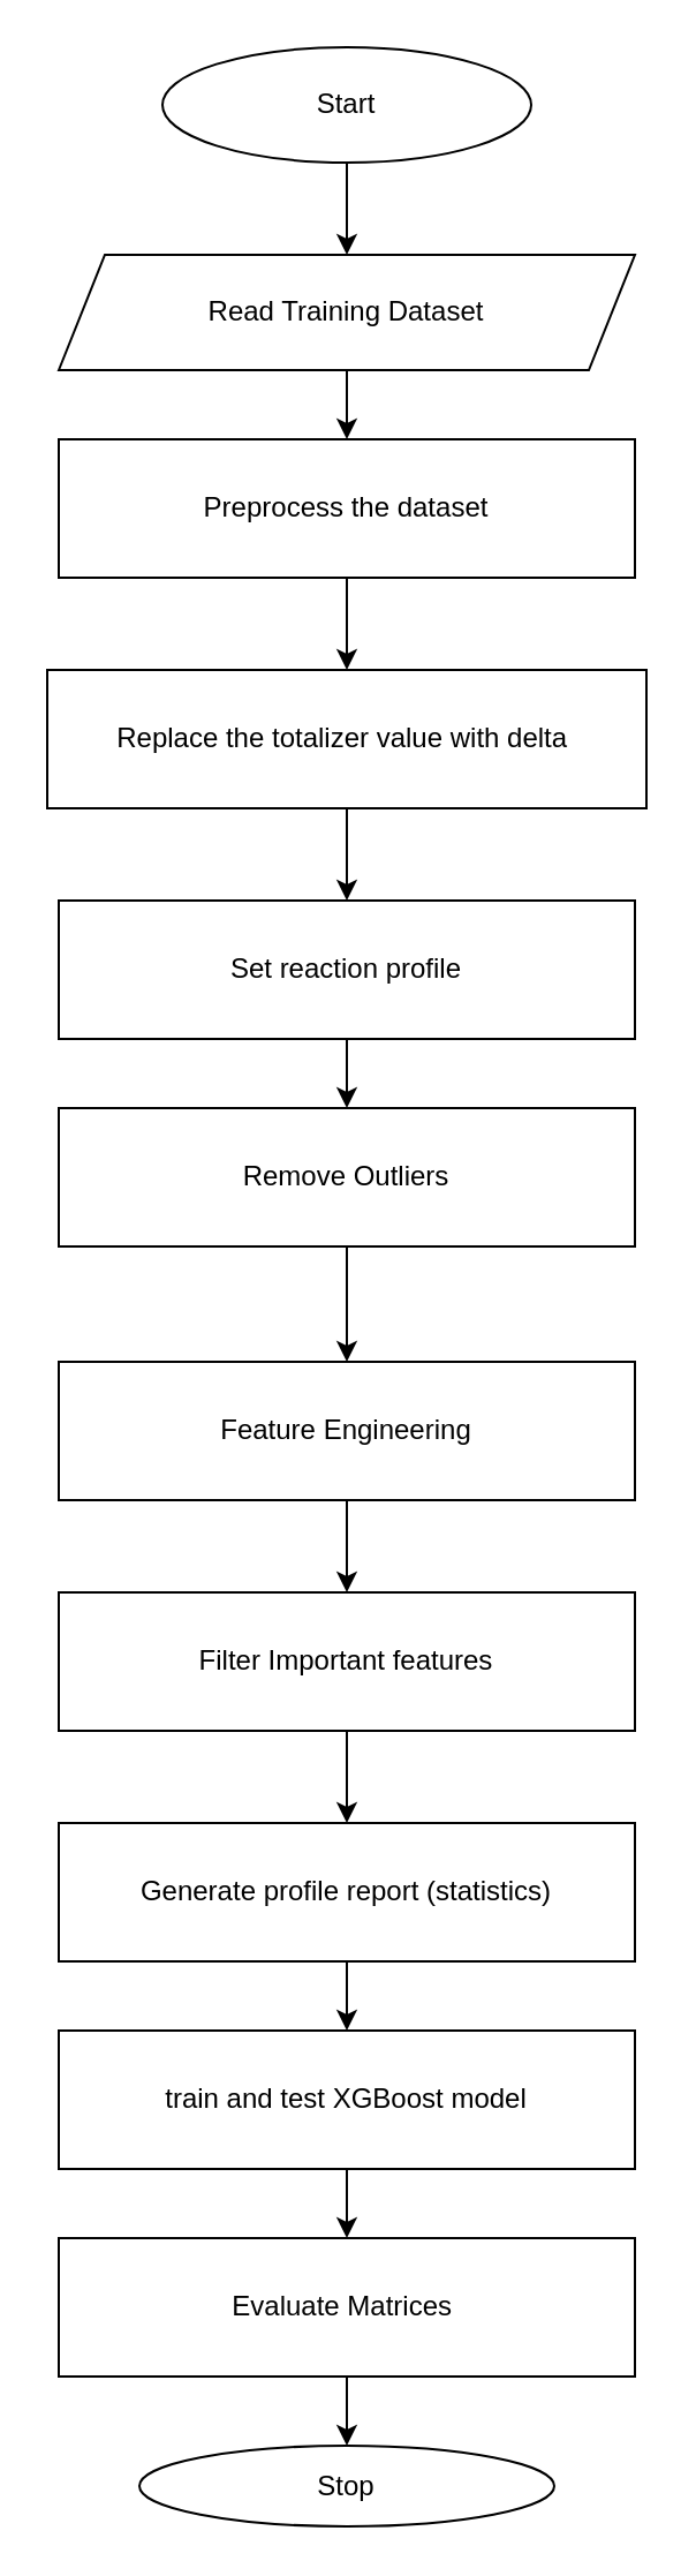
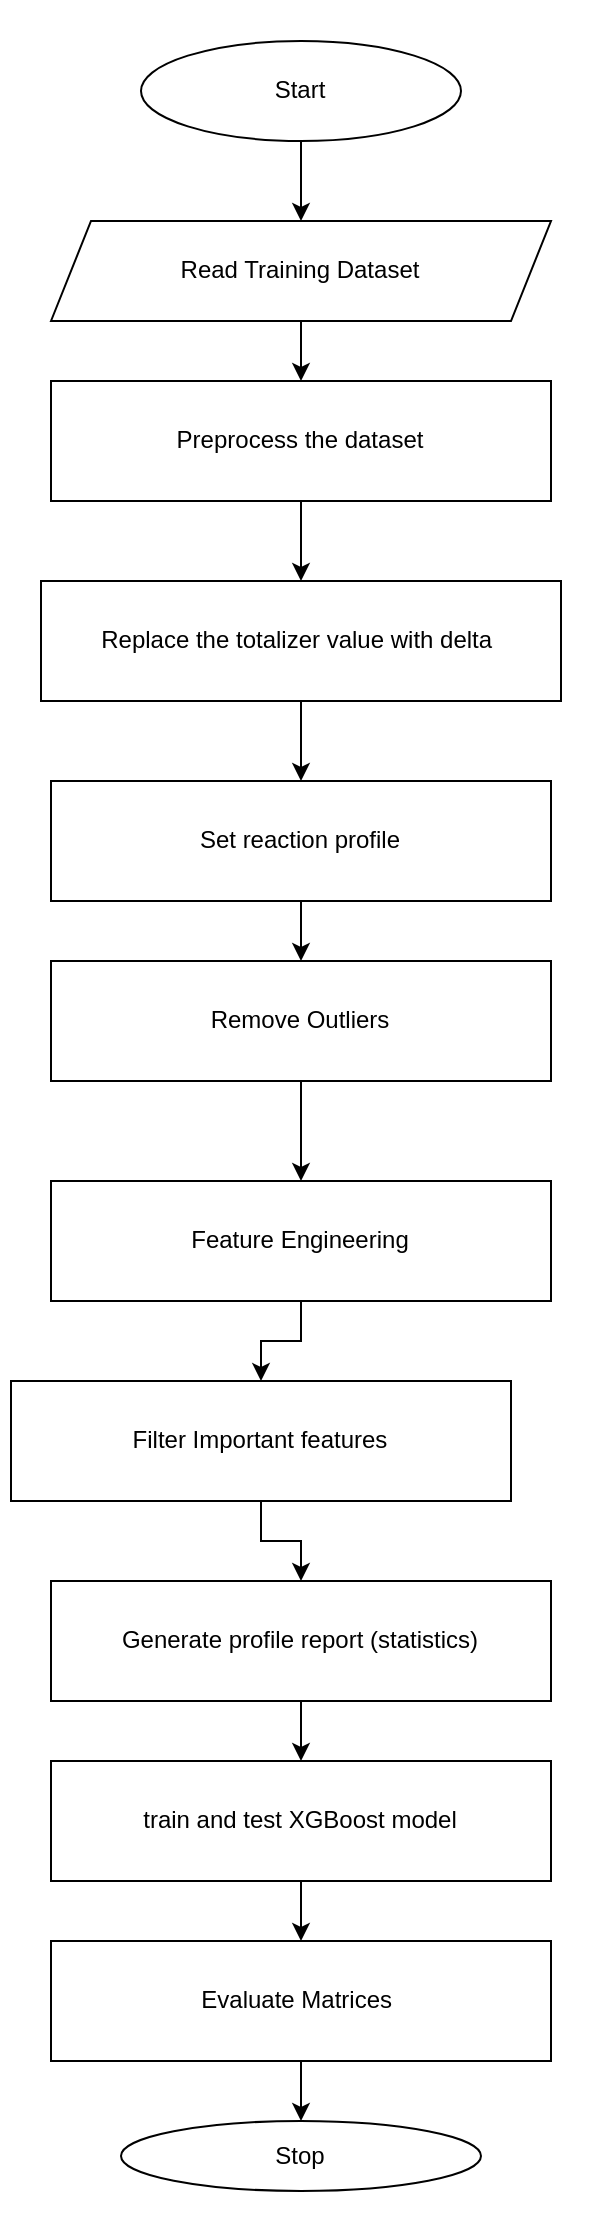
- <mxCell id="18" value="Filter Important features" style="whiteSpace=wrap;html=1;" vertex="1" parent="1"><mxGeometry x="25" y="690" width="250" height="60" as="geometry" /></mxCell>
+ <mxCell id="18" value="Filter Important features" style="whiteSpace=wrap;html=1;" vertex="1" parent="1"><mxGeometry x="5" y="690" width="250" height="60" as="geometry" /></mxCell>
